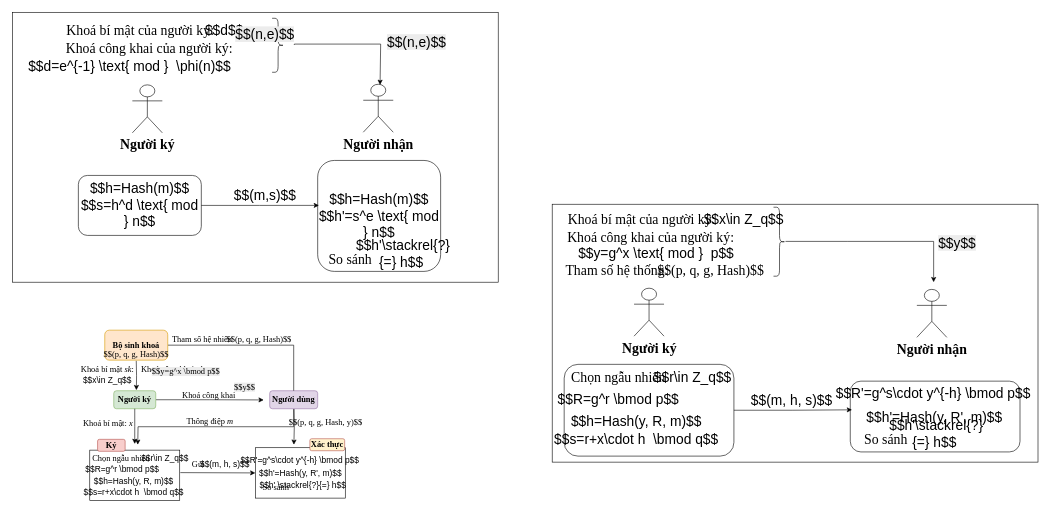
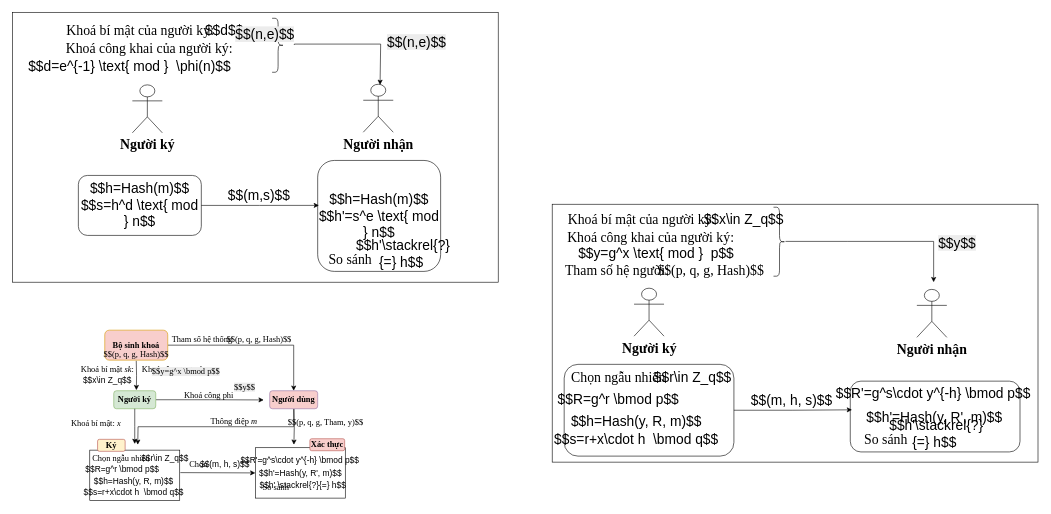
- <mxCell id="12" value="&lt;font style=&quot;font-size: 23px;&quot;&gt;$$(m,s)$$&lt;/font&gt;" style="text;html=1;align=center;verticalAlign=middle;resizable=0;points=[];autosize=1;strokeColor=none;fillColor=none;" vertex="1" parent="1"><mxGeometry x="376" y="305" width="130" height="40" as="geometry" /></mxCell>
+ <mxCell id="12" value="&lt;font style=&quot;font-size: 23px;&quot;&gt;$$(m,s)$$&lt;/font&gt;" style="text;html=1;align=center;verticalAlign=middle;resizable=0;points=[];autosize=1;strokeColor=none;fillColor=none;" vertex="1" parent="1"><mxGeometry x="366" y="305" width="130" height="40" as="geometry" /></mxCell>
- <mxCell id="79" value="&lt;font style=&quot;font-size: 23px;&quot; face=&quot;Times New Roman&quot;&gt;Tham số hệ thống:&lt;/font&gt;" style="text;html=1;align=center;verticalAlign=middle;resizable=0;points=[];autosize=1;strokeColor=none;fillColor=none;fontSize=14;" vertex="1" parent="1"><mxGeometry x="928" y="430" width="200" height="40" as="geometry" /></mxCell>
+ <mxCell id="79" value="&lt;font style=&quot;font-size: 23px;&quot; face=&quot;Times New Roman&quot;&gt;Tham số hệ người:&lt;/font&gt;" style="text;html=1;align=center;verticalAlign=middle;resizable=0;points=[];autosize=1;strokeColor=none;fillColor=none;fontSize=14;" vertex="1" parent="1"><mxGeometry x="928" y="430" width="200" height="40" as="geometry" /></mxCell>
- <mxCell id="57" value="&lt;font face=&quot;Times New Roman&quot;&gt;Tham số hệ nhiên&lt;/font&gt;" style="text;html=1;align=center;verticalAlign=middle;resizable=0;points=[];autosize=1;strokeColor=none;fillColor=none;fontSize=14;" vertex="1" parent="1"><mxGeometry x="276" y="550" width="120" height="30" as="geometry" /></mxCell>
+ <mxCell id="57" value="&lt;font face=&quot;Times New Roman&quot;&gt;Tham số hệ thống&lt;/font&gt;" style="text;html=1;align=center;verticalAlign=middle;resizable=0;points=[];autosize=1;strokeColor=none;fillColor=none;fontSize=14;" vertex="1" parent="1"><mxGeometry x="276" y="550" width="120" height="30" as="geometry" /></mxCell>
- <mxCell id="29" value="&lt;font face=&quot;Times New Roman&quot;&gt;&lt;b&gt;Bộ sinh khoá&lt;/b&gt;&lt;/font&gt;" style="rounded=1;whiteSpace=wrap;html=1;fillColor=#ffe6cc;strokeColor=#d79b00;fontSize=14;" vertex="1" parent="1"><mxGeometry x="174" y="550" width="105" height="50" as="geometry" /></mxCell>
+ <mxCell id="29" value="&lt;font face=&quot;Times New Roman&quot;&gt;&lt;b&gt;Bộ sinh khoá&lt;/b&gt;&lt;/font&gt;" style="rounded=1;whiteSpace=wrap;html=1;fillColor=#f8cecc;strokeColor=#d79b00;fontSize=14;" vertex="1" parent="1"><mxGeometry x="174" y="550" width="105" height="50" as="geometry" /></mxCell>
- <mxCell id="32" value="&lt;font face=&quot;Times New Roman&quot;&gt;Khoá công khai &lt;i&gt;pk:&lt;/i&gt;&amp;nbsp;&lt;/font&gt;" style="text;html=1;align=center;verticalAlign=middle;resizable=0;points=[];autosize=1;strokeColor=none;fillColor=none;fontSize=14;" vertex="1" parent="1"><mxGeometry x="221" y="600" width="140" height="30" as="geometry" /></mxCell>
+ <mxCell id="32" value="&lt;font face=&quot;Times New Roman&quot;&gt;Khoá công text &lt;i&gt;pk:&lt;/i&gt;&amp;nbsp;&lt;/font&gt;" style="text;html=1;align=center;verticalAlign=middle;resizable=0;points=[];autosize=1;strokeColor=none;fillColor=none;fontSize=14;" vertex="1" parent="1"><mxGeometry x="221" y="600" width="140" height="30" as="geometry" /></mxCell>
- <mxCell id="28" style="edgeStyle=orthogonalEdgeStyle;rounded=0;orthogonalLoop=1;jettySize=auto;html=1;exitX=1;exitY=0.5;exitDx=0;exitDy=0;entryX=0.5;entryY=0;entryDx=0;entryDy=0;fontSize=14;endArrow=none;" edge="1" parent="1" source="29" target="26"><mxGeometry relative="1" as="geometry" /></mxCell>
+ <mxCell id="28" style="edgeStyle=orthogonalEdgeStyle;rounded=0;orthogonalLoop=1;jettySize=auto;html=1;exitX=1;exitY=0.5;exitDx=0;exitDy=0;entryX=0.5;entryY=0;entryDx=0;entryDy=0;fontSize=14;" edge="1" parent="1" source="29" target="26"><mxGeometry relative="1" as="geometry" /></mxCell>
- <mxCell id="36" value="&lt;font face=&quot;Times New Roman&quot;&gt;Khoá công khai&amp;nbsp;&lt;/font&gt;" style="text;html=1;align=center;verticalAlign=middle;resizable=0;points=[];autosize=1;strokeColor=none;fillColor=none;fontSize=14;" vertex="1" parent="1"><mxGeometry x="289" y="643.33" width="120" height="30" as="geometry" /></mxCell>
+ <mxCell id="36" value="&lt;font face=&quot;Times New Roman&quot;&gt;Khoá công phi&amp;nbsp;&lt;/font&gt;" style="text;html=1;align=center;verticalAlign=middle;resizable=0;points=[];autosize=1;strokeColor=none;fillColor=none;fontSize=14;" vertex="1" parent="1"><mxGeometry x="289" y="643.33" width="120" height="30" as="geometry" /></mxCell>
- <mxCell id="26" value="&lt;font face=&quot;Times New Roman&quot;&gt;&lt;b&gt;Người dùng&lt;/b&gt;&lt;/font&gt;" style="rounded=1;whiteSpace=wrap;html=1;fillColor=#e1d5e7;strokeColor=#9673a6;fontSize=14;" vertex="1" parent="1"><mxGeometry x="449" y="651" width="80" height="30" as="geometry" /></mxCell>
+ <mxCell id="26" value="&lt;font face=&quot;Times New Roman&quot;&gt;&lt;b&gt;Người dùng&lt;/b&gt;&lt;/font&gt;" style="rounded=1;whiteSpace=wrap;html=1;fillColor=#f8cecc;strokeColor=#9673a6;fontSize=14;" vertex="1" parent="1"><mxGeometry x="449" y="651" width="80" height="30" as="geometry" /></mxCell>
- <mxCell id="30" value="&lt;font face=&quot;Times New Roman&quot;&gt;Thông điệp &lt;i&gt;m&lt;/i&gt;&lt;/font&gt;" style="text;html=1;align=center;verticalAlign=middle;resizable=0;points=[];autosize=1;strokeColor=none;fillColor=none;fontSize=14;" vertex="1" parent="1"><mxGeometry x="299" y="687" width="100" height="30" as="geometry" /></mxCell>
+ <mxCell id="30" value="&lt;font face=&quot;Times New Roman&quot;&gt;Thông điệp &lt;i&gt;m&lt;/i&gt;&lt;/font&gt;" style="text;html=1;align=center;verticalAlign=middle;resizable=0;points=[];autosize=1;strokeColor=none;fillColor=none;fontSize=14;" vertex="1" parent="1"><mxGeometry x="339" y="687" width="100" height="30" as="geometry" /></mxCell>
- <mxCell id="55" value="&lt;span style=&quot;font-family: &amp;quot;Times New Roman&amp;quot;;&quot;&gt;$$(p, q, g, Hash, y)$$&lt;/span&gt;" style="text;html=1;align=center;verticalAlign=middle;resizable=0;points=[];autosize=1;strokeColor=none;fillColor=none;fontSize=14;" vertex="1" parent="1"><mxGeometry x="467" y="689" width="150" height="30" as="geometry" /></mxCell>
+ <mxCell id="55" value="&lt;span style=&quot;font-family: &amp;quot;Times New Roman&amp;quot;;&quot;&gt;$$(p, q, g, Tham, y)$$&lt;/span&gt;" style="text;html=1;align=center;verticalAlign=middle;resizable=0;points=[];autosize=1;strokeColor=none;fillColor=none;fontSize=14;" vertex="1" parent="1"><mxGeometry x="467" y="689" width="150" height="30" as="geometry" /></mxCell>
- <mxCell id="34" value="&lt;font face=&quot;Times New Roman&quot;&gt;Khoá bí mật: &lt;i&gt;x&lt;/i&gt;&lt;/font&gt;" style="text;html=1;align=center;verticalAlign=middle;resizable=0;points=[];autosize=1;strokeColor=none;fillColor=none;fontSize=14;" vertex="1" parent="1"><mxGeometry x="124" y="691" width="110" height="30" as="geometry" /></mxCell>
+ <mxCell id="34" value="&lt;font face=&quot;Times New Roman&quot;&gt;Khoá bí mật: &lt;i&gt;x&lt;/i&gt;&lt;/font&gt;" style="text;html=1;align=center;verticalAlign=middle;resizable=0;points=[];autosize=1;strokeColor=none;fillColor=none;fontSize=14;" vertex="1" parent="1"><mxGeometry x="104" y="691" width="110" height="30" as="geometry" /></mxCell>
- <mxCell id="53" value="&lt;font face=&quot;Times New Roman&quot;&gt;&lt;b&gt;Xác thực&lt;/b&gt;&lt;/font&gt;" style="rounded=1;whiteSpace=wrap;html=1;fillColor=#fff2cc;strokeColor=#b85450;fontSize=14;" vertex="1" parent="1"><mxGeometry x="516" y="731" width="58" height="20" as="geometry" /></mxCell>
+ <mxCell id="53" value="&lt;font face=&quot;Times New Roman&quot;&gt;&lt;b&gt;Xác thực&lt;/b&gt;&lt;/font&gt;" style="rounded=1;whiteSpace=wrap;html=1;fillColor=#f8cecc;strokeColor=#b85450;fontSize=14;" vertex="1" parent="1"><mxGeometry x="516" y="731" width="58" height="20" as="geometry" /></mxCell>
- <mxCell id="52" value="&lt;font face=&quot;Times New Roman&quot;&gt;&lt;b&gt;Ký&lt;/b&gt;&lt;/font&gt;" style="rounded=1;whiteSpace=wrap;html=1;fillColor=#f8cecc;strokeColor=#b85450;fontSize=14;" vertex="1" parent="1"><mxGeometry x="162" y="732" width="46" height="20" as="geometry" /></mxCell>
+ <mxCell id="52" value="&lt;font face=&quot;Times New Roman&quot;&gt;&lt;b&gt;Ký&lt;/b&gt;&lt;/font&gt;" style="rounded=1;whiteSpace=wrap;html=1;fillColor=#fff2cc;strokeColor=#b85450;fontSize=14;" vertex="1" parent="1"><mxGeometry x="162" y="732" width="46" height="20" as="geometry" /></mxCell>
- <mxCell id="44" value="&lt;font face=&quot;Times New Roman&quot;&gt;Gửi&lt;/font&gt;" style="text;html=1;align=center;verticalAlign=middle;resizable=0;points=[];autosize=1;strokeColor=none;fillColor=none;fontSize=14;" vertex="1" parent="1"><mxGeometry x="305" y="759" width="50" height="30" as="geometry" /></mxCell>
+ <mxCell id="44" value="&lt;font face=&quot;Times New Roman&quot;&gt;Chọn&lt;/font&gt;" style="text;html=1;align=center;verticalAlign=middle;resizable=0;points=[];autosize=1;strokeColor=none;fillColor=none;fontSize=14;" vertex="1" parent="1"><mxGeometry x="305" y="759" width="50" height="30" as="geometry" /></mxCell>
